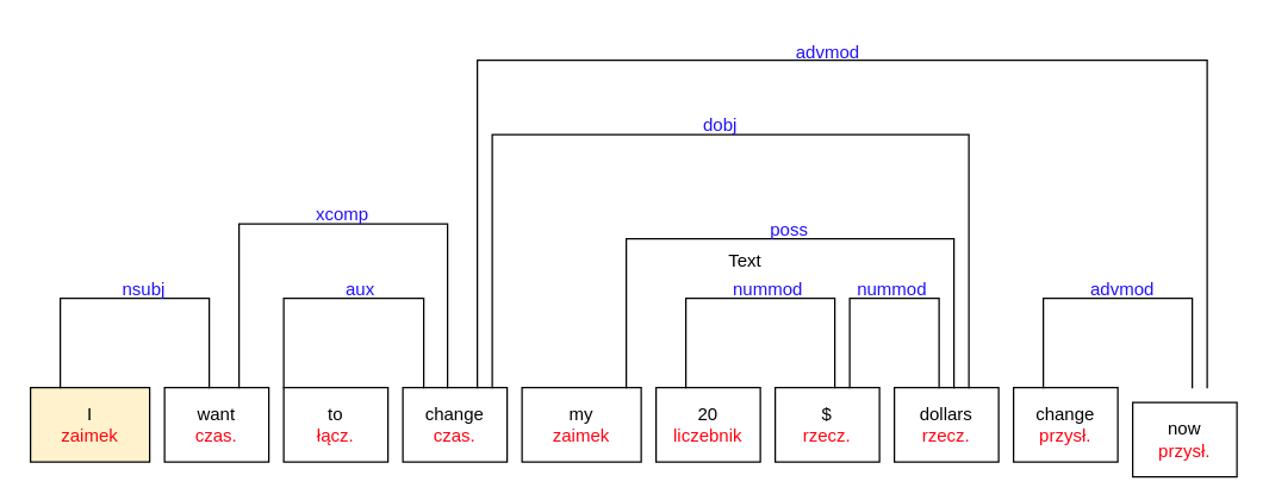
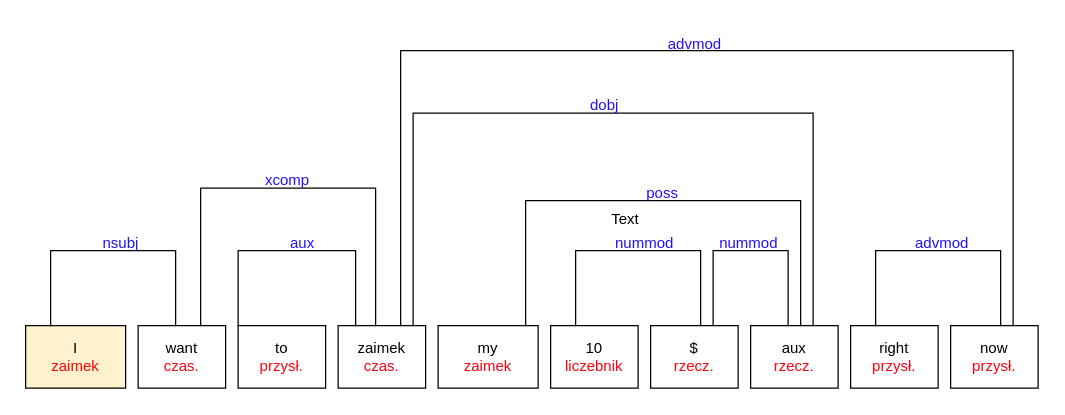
- <mxCell id="4" value="&lt;div&gt;to&lt;font color=&quot;#ff0011&quot;&gt;&lt;br&gt;&lt;/font&gt;&lt;/div&gt;&lt;div&gt;&lt;font color=&quot;#ff0011&quot;&gt;łącz.&lt;/font&gt;&lt;/div&gt;" style="rounded=0;whiteSpace=wrap;html=1;" vertex="1" parent="1"><mxGeometry x="190" y="260" width="70" height="50" as="geometry" /></mxCell>
+ <mxCell id="4" value="&lt;div&gt;to&lt;font color=&quot;#ff0011&quot;&gt;&lt;br&gt;&lt;/font&gt;&lt;/div&gt;&lt;div&gt;&lt;font color=&quot;#ff0011&quot;&gt;przysł.&lt;/font&gt;&lt;/div&gt;" style="rounded=0;whiteSpace=wrap;html=1;" vertex="1" parent="1"><mxGeometry x="190" y="260" width="70" height="50" as="geometry" /></mxCell>
- <mxCell id="5" value="&lt;div&gt;change&lt;font color=&quot;#ff0011&quot;&gt;&lt;br&gt;&lt;/font&gt;&lt;/div&gt;&lt;div&gt;&lt;font color=&quot;#ff0011&quot;&gt;czas.&lt;/font&gt;&lt;/div&gt;" style="rounded=0;whiteSpace=wrap;html=1;" vertex="1" parent="1"><mxGeometry x="270" y="260" width="70" height="50" as="geometry" /></mxCell>
+ <mxCell id="5" value="&lt;div&gt;zaimek&lt;font color=&quot;#ff0011&quot;&gt;&lt;br&gt;&lt;/font&gt;&lt;/div&gt;&lt;div&gt;&lt;font color=&quot;#ff0011&quot;&gt;czas.&lt;/font&gt;&lt;/div&gt;" style="rounded=0;whiteSpace=wrap;html=1;" vertex="1" parent="1"><mxGeometry x="270" y="260" width="70" height="50" as="geometry" /></mxCell>
- <mxCell id="7" value="&lt;div&gt;20&lt;/div&gt;&lt;div&gt;&lt;font color=&quot;#ff0011&quot;&gt;liczebnik&lt;/font&gt;&lt;/div&gt;" style="rounded=0;whiteSpace=wrap;html=1;" vertex="1" parent="1"><mxGeometry x="440" y="260" width="70" height="50" as="geometry" /></mxCell>
+ <mxCell id="7" value="&lt;div&gt;10&lt;/div&gt;&lt;div&gt;&lt;font color=&quot;#ff0011&quot;&gt;liczebnik&lt;/font&gt;&lt;/div&gt;" style="rounded=0;whiteSpace=wrap;html=1;" vertex="1" parent="1"><mxGeometry x="440" y="260" width="70" height="50" as="geometry" /></mxCell>
- <mxCell id="9" value="&lt;div&gt;dollars&lt;/div&gt;&lt;div&gt;&lt;font color=&quot;#ff0011&quot;&gt;rzecz.&lt;/font&gt;&lt;/div&gt;" style="rounded=0;whiteSpace=wrap;html=1;" vertex="1" parent="1"><mxGeometry x="600" y="260" width="70" height="50" as="geometry" /></mxCell>
+ <mxCell id="9" value="&lt;div&gt;aux&lt;/div&gt;&lt;div&gt;&lt;font color=&quot;#ff0011&quot;&gt;rzecz.&lt;/font&gt;&lt;/div&gt;" style="rounded=0;whiteSpace=wrap;html=1;" vertex="1" parent="1"><mxGeometry x="600" y="260" width="70" height="50" as="geometry" /></mxCell>
- <mxCell id="10" value="&lt;div&gt;change&lt;font color=&quot;#ff0011&quot;&gt;&lt;br&gt;&lt;/font&gt;&lt;/div&gt;&lt;div&gt;&lt;font color=&quot;#ff0011&quot;&gt;przysł.&lt;/font&gt;&lt;/div&gt;" style="rounded=0;whiteSpace=wrap;html=1;" vertex="1" parent="1"><mxGeometry x="680" y="260" width="70" height="50" as="geometry" /></mxCell>
+ <mxCell id="10" value="&lt;div&gt;right&lt;font color=&quot;#ff0011&quot;&gt;&lt;br&gt;&lt;/font&gt;&lt;/div&gt;&lt;div&gt;&lt;font color=&quot;#ff0011&quot;&gt;przysł.&lt;/font&gt;&lt;/div&gt;" style="rounded=0;whiteSpace=wrap;html=1;" vertex="1" parent="1"><mxGeometry x="680" y="260" width="70" height="50" as="geometry" /></mxCell>
- <mxCell id="11" value="&lt;div&gt;now&lt;font color=&quot;#ff0011&quot;&gt;&lt;br&gt;&lt;/font&gt;&lt;/div&gt;&lt;div&gt;&lt;font color=&quot;#ff0011&quot;&gt;przysł.&lt;/font&gt;&lt;/div&gt;" style="rounded=0;whiteSpace=wrap;html=1;" vertex="1" parent="1"><mxGeometry x="760" y="270" width="70" height="50" as="geometry" /></mxCell>
+ <mxCell id="11" value="&lt;div&gt;now&lt;font color=&quot;#ff0011&quot;&gt;&lt;br&gt;&lt;/font&gt;&lt;/div&gt;&lt;div&gt;&lt;font color=&quot;#ff0011&quot;&gt;przysł.&lt;/font&gt;&lt;/div&gt;" style="rounded=0;whiteSpace=wrap;html=1;" vertex="1" parent="1"><mxGeometry x="760" y="260" width="70" height="50" as="geometry" /></mxCell>
